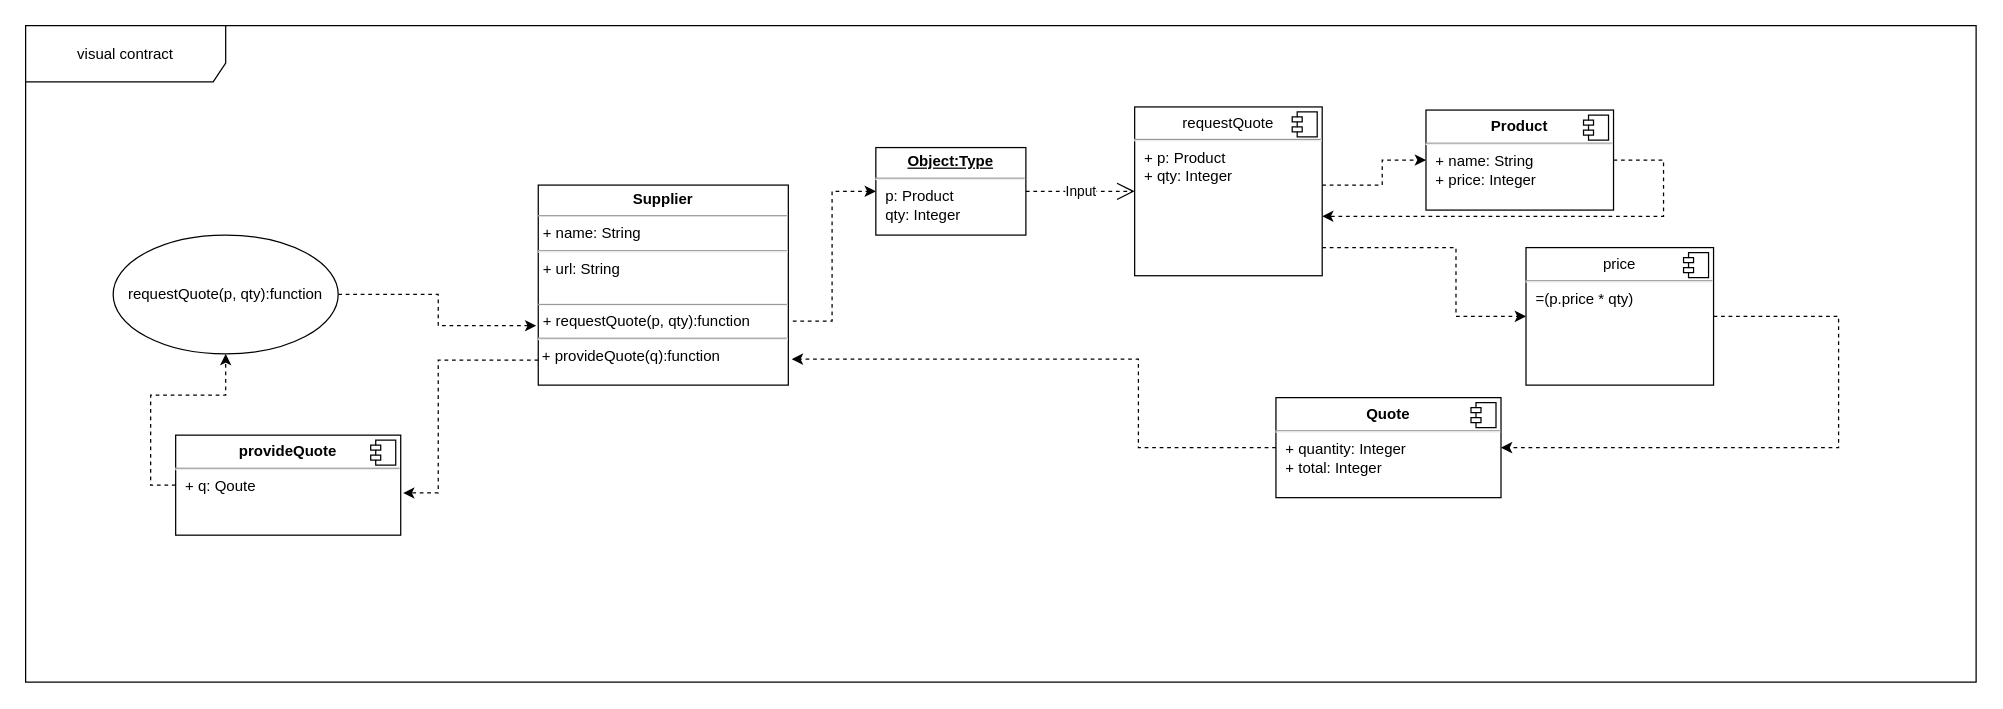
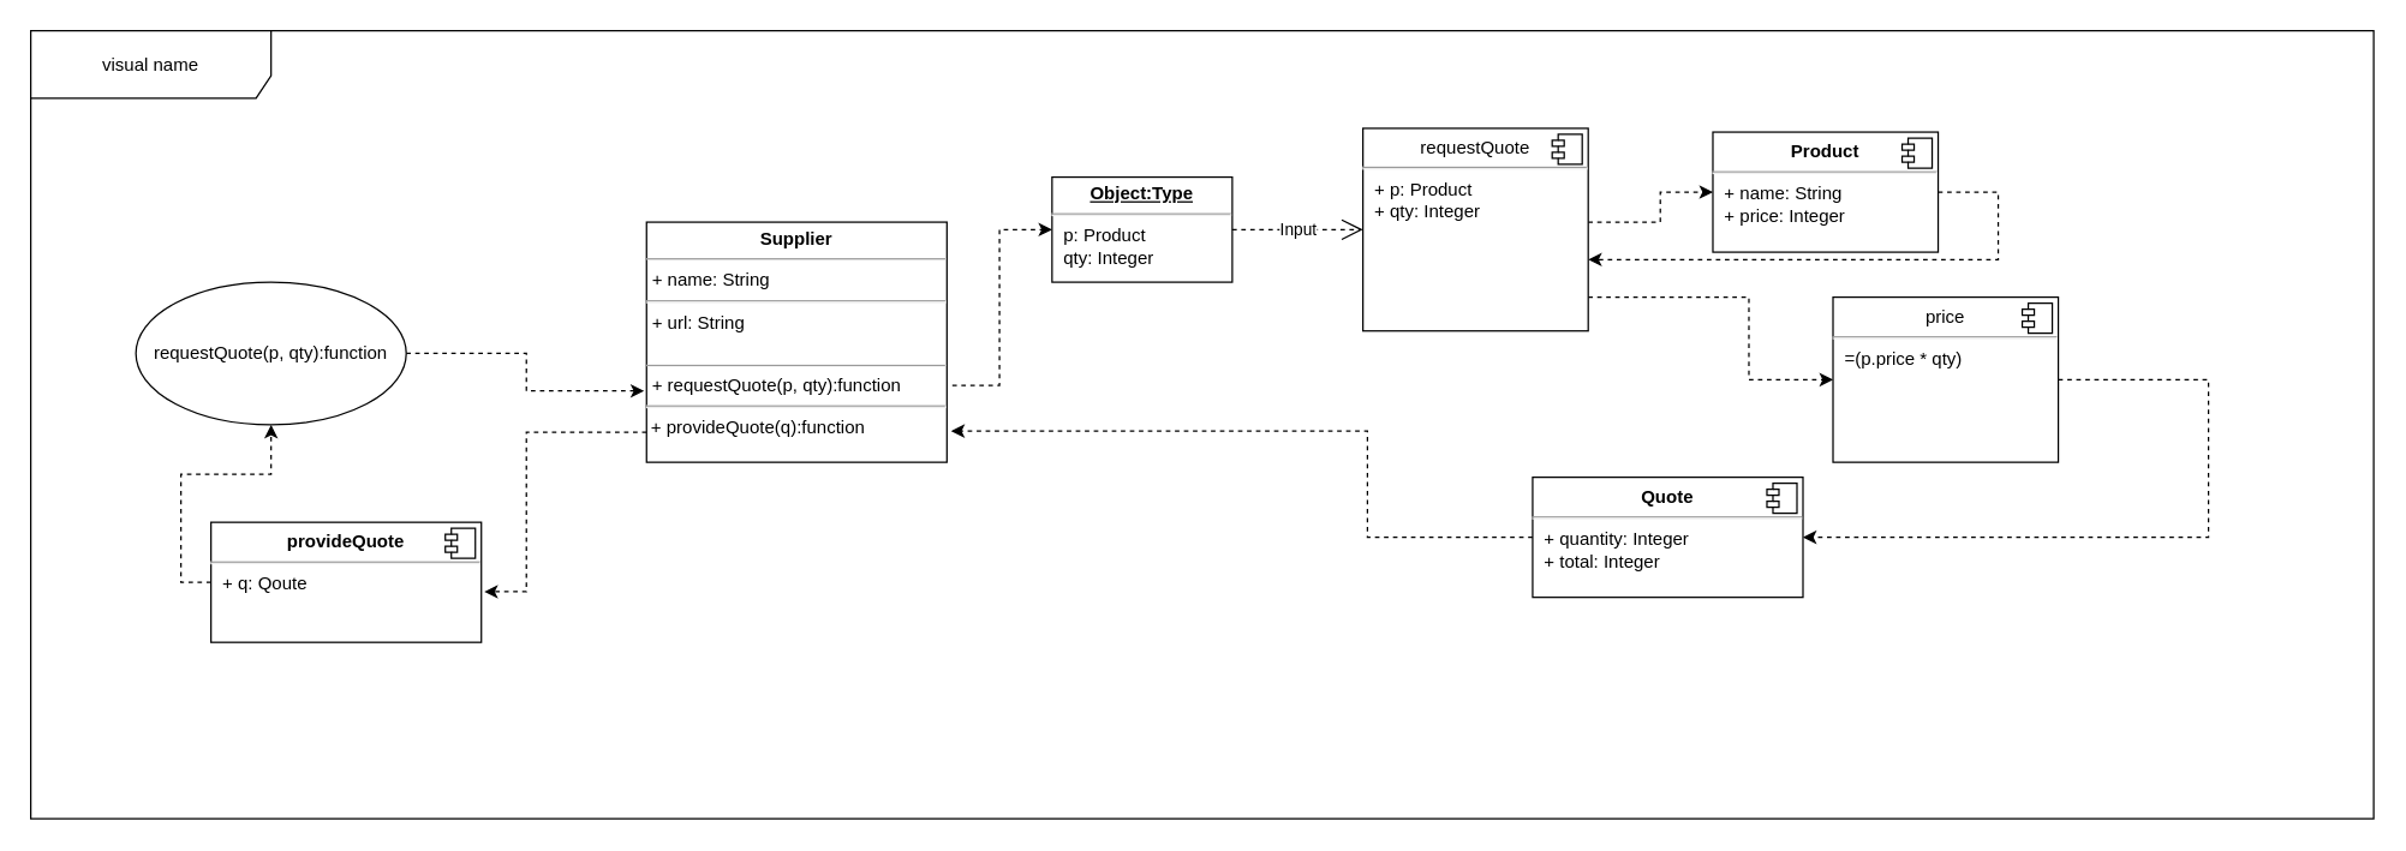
- <mxCell id="25" value="visual contract" style="shape=umlFrame;whiteSpace=wrap;html=1;width=160;height=45;" vertex="1" parent="1"><mxGeometry x="20" y="20" width="1560" height="525" as="geometry" /></mxCell>
+ <mxCell id="25" value="visual name" style="shape=umlFrame;whiteSpace=wrap;html=1;width=160;height=45;" vertex="1" parent="1"><mxGeometry x="20" y="20" width="1560" height="525" as="geometry" /></mxCell>
